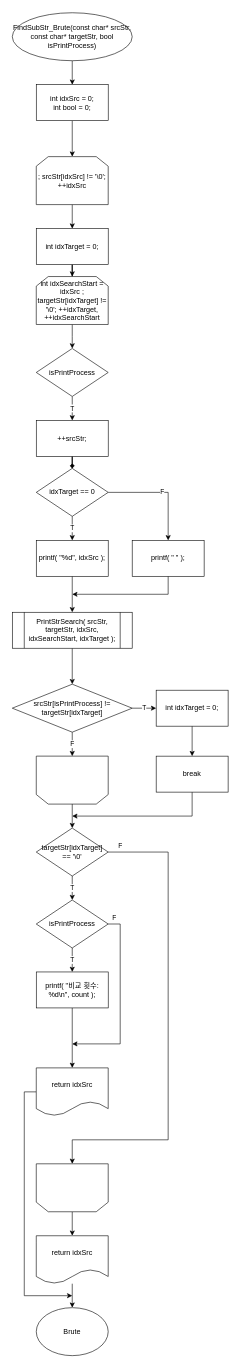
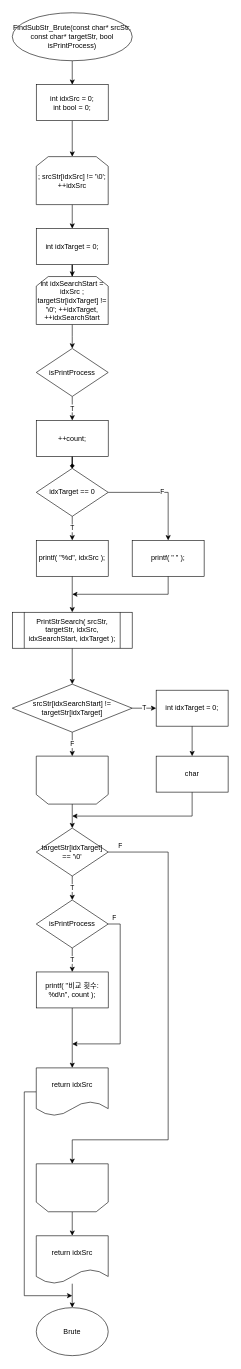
- <mxCell id="32" value="++srcStr;" style="rounded=0;whiteSpace=wrap;html=1;" vertex="1" parent="1"><mxGeometry x="60" y="700" width="120" height="60" as="geometry" /></mxCell>
+ <mxCell id="32" value="++count;" style="rounded=0;whiteSpace=wrap;html=1;" vertex="1" parent="1"><mxGeometry x="60" y="700" width="120" height="60" as="geometry" /></mxCell>
- <mxCell id="16" value="srcStr[isPrintProcess] != targetStr[idxTarget]" style="rhombus;whiteSpace=wrap;html=1;" vertex="1" parent="1"><mxGeometry x="20" y="1140" width="200" height="80" as="geometry" /></mxCell>
+ <mxCell id="16" value="srcStr[idxSearchStart] != targetStr[idxTarget]" style="rhombus;whiteSpace=wrap;html=1;" vertex="1" parent="1"><mxGeometry x="20" y="1140" width="200" height="80" as="geometry" /></mxCell>
- <mxCell id="20" value="break" style="rounded=0;whiteSpace=wrap;html=1;" vertex="1" parent="1"><mxGeometry x="260" y="1260" width="120" height="60" as="geometry" /></mxCell>
+ <mxCell id="20" value="char" style="rounded=0;whiteSpace=wrap;html=1;" vertex="1" parent="1"><mxGeometry x="260" y="1260" width="120" height="60" as="geometry" /></mxCell>
